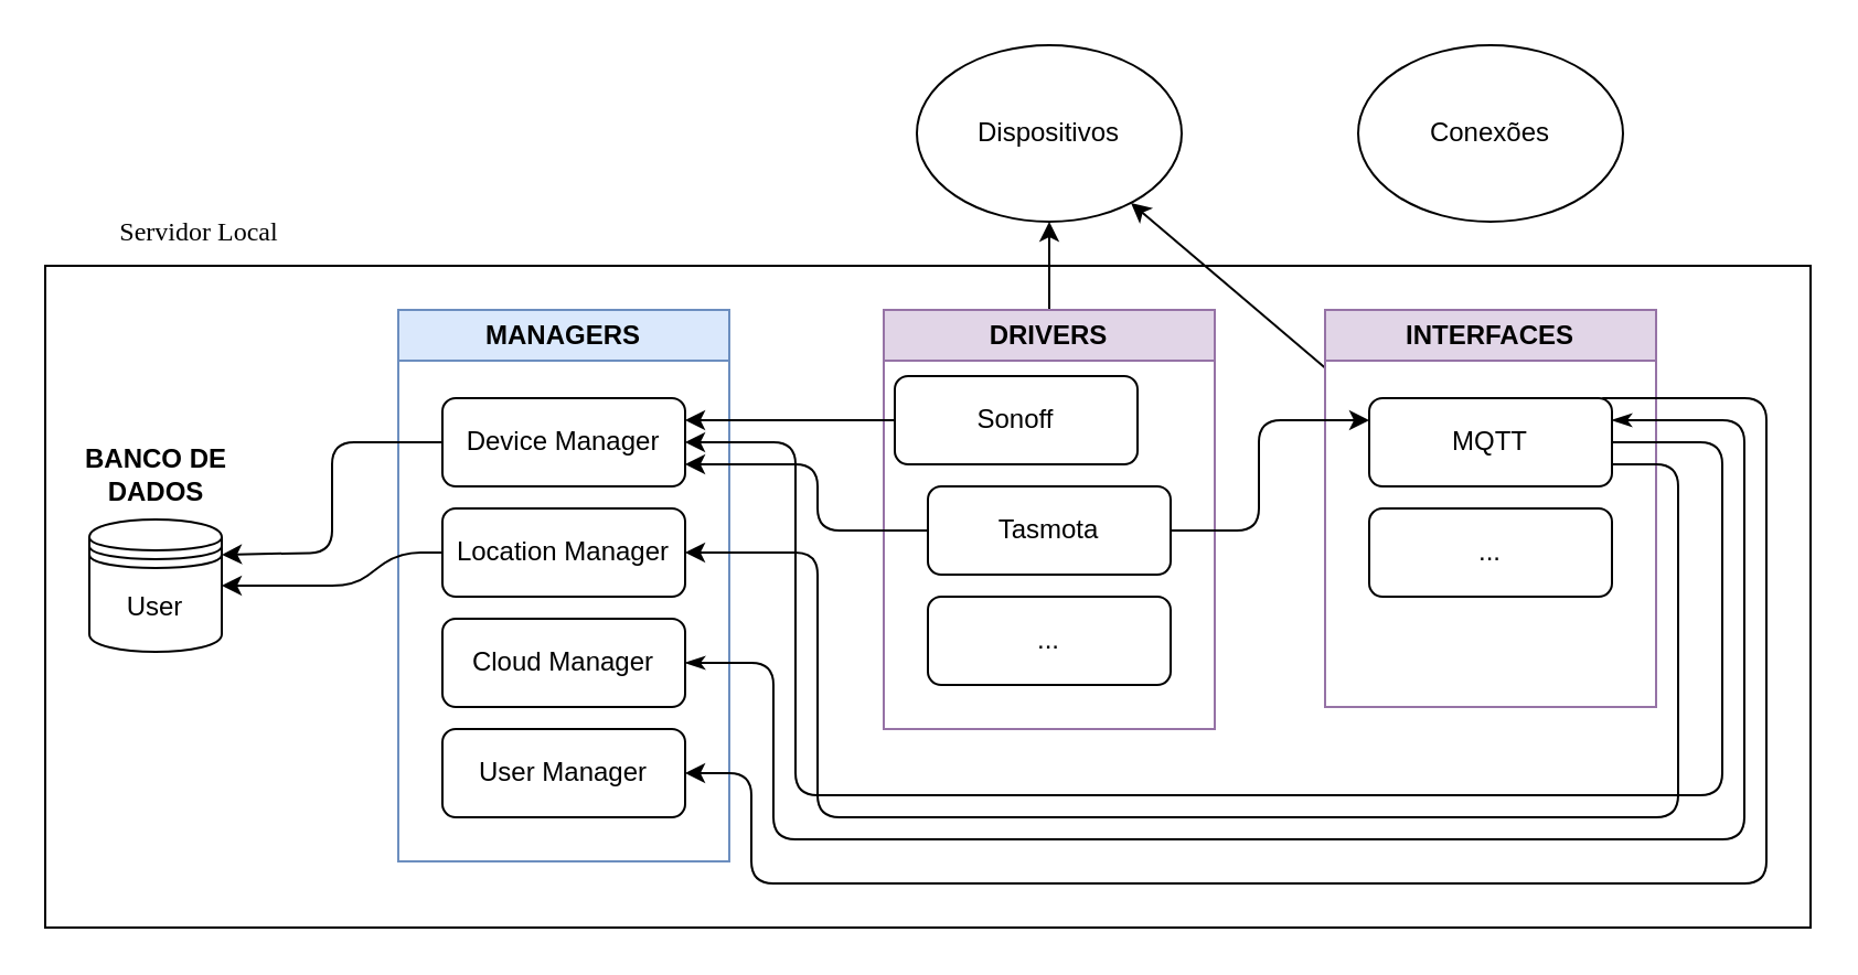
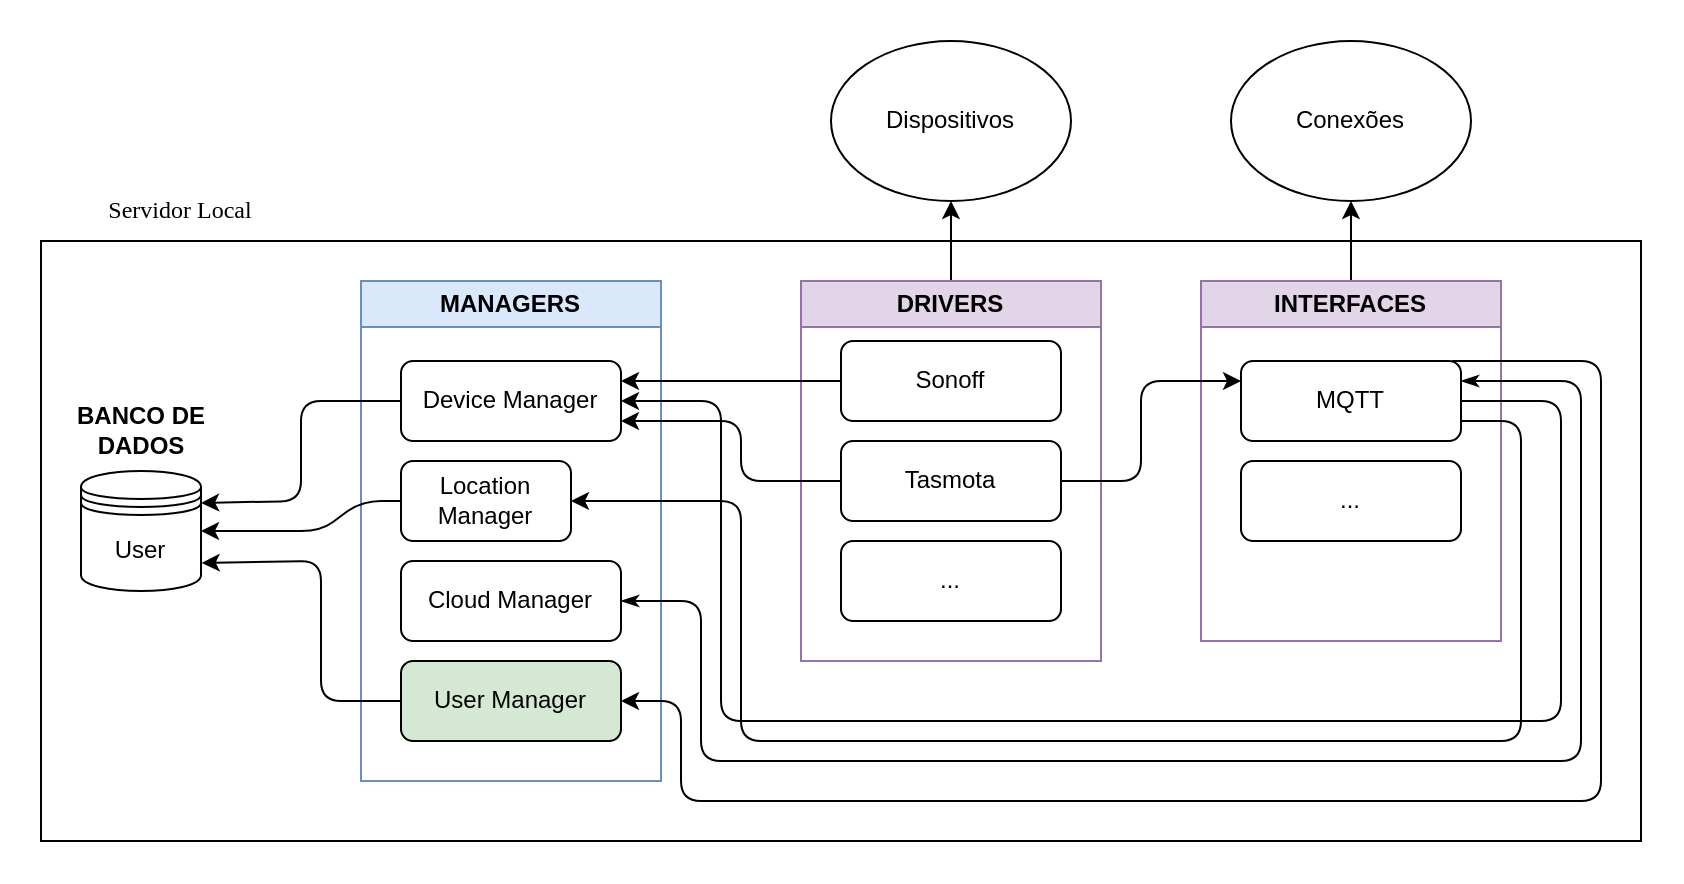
- <mxCell id="9" style="edgeStyle=none;html=1;" edge="1" parent="1" source="10" target="29"><mxGeometry relative="1" as="geometry" /></mxCell>
+ <mxCell id="9" style="edgeStyle=none;html=1;" edge="1" parent="1" source="10" target="28"><mxGeometry relative="1" as="geometry" /></mxCell>
- <mxCell id="15" value="Sonoff" style="rounded=1;whiteSpace=wrap;html=1;" vertex="1" parent="14"><mxGeometry x="5" y="30" width="110" height="40" as="geometry" /></mxCell>
+ <mxCell id="15" value="Sonoff" style="rounded=1;whiteSpace=wrap;html=1;" vertex="1" parent="14"><mxGeometry x="20" y="30" width="110" height="40" as="geometry" /></mxCell>
- <mxCell id="4" value="Location Manager" style="rounded=1;whiteSpace=wrap;html=1;" vertex="1" parent="3"><mxGeometry x="20" y="90" width="110" height="40" as="geometry" /></mxCell>
+ <mxCell id="4" value="Location Manager" style="rounded=1;whiteSpace=wrap;html=1;" vertex="1" parent="3"><mxGeometry x="20" y="90" width="85" height="40" as="geometry" /></mxCell>
+ <mxCell id="20" style="edgeStyle=none;html=1;entryX=1.006;entryY=0.766;entryDx=0;entryDy=0;entryPerimeter=0;" edge="1" parent="1" source="7" target="8"><mxGeometry relative="1" as="geometry"><mxPoint x="120" y="310" as="targetPoint" /><Array as="points"><mxPoint x="160" y="350" /><mxPoint x="160" y="280" /></Array></mxGeometry></mxCell>
- <mxCell id="7" value="User Manager" style="rounded=1;whiteSpace=wrap;html=1;" vertex="1" parent="3"><mxGeometry x="20" y="190" width="110" height="40" as="geometry" /></mxCell>
+ <mxCell id="7" value="User Manager" style="rounded=1;whiteSpace=wrap;html=1;fillColor=#d5e8d4;" vertex="1" parent="3"><mxGeometry x="20" y="190" width="110" height="40" as="geometry" /></mxCell>
